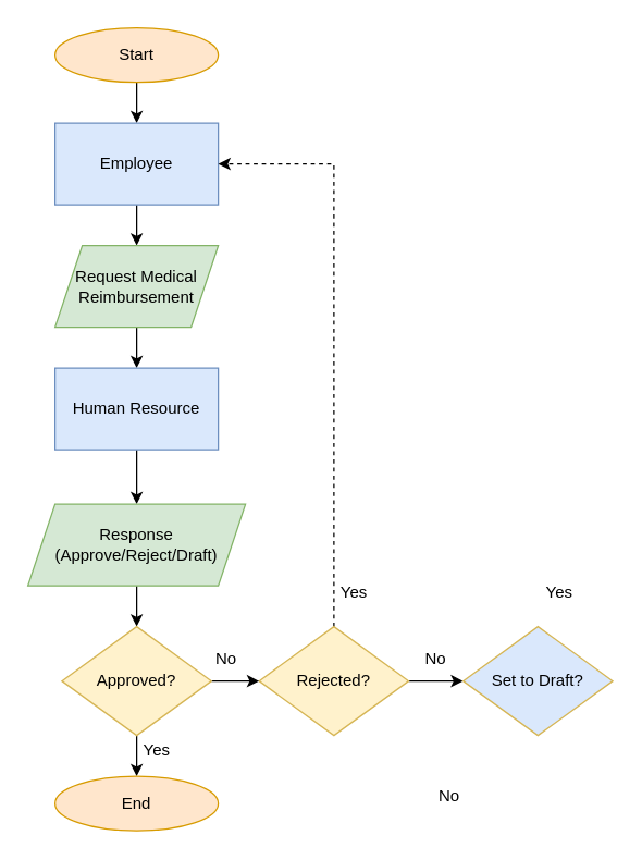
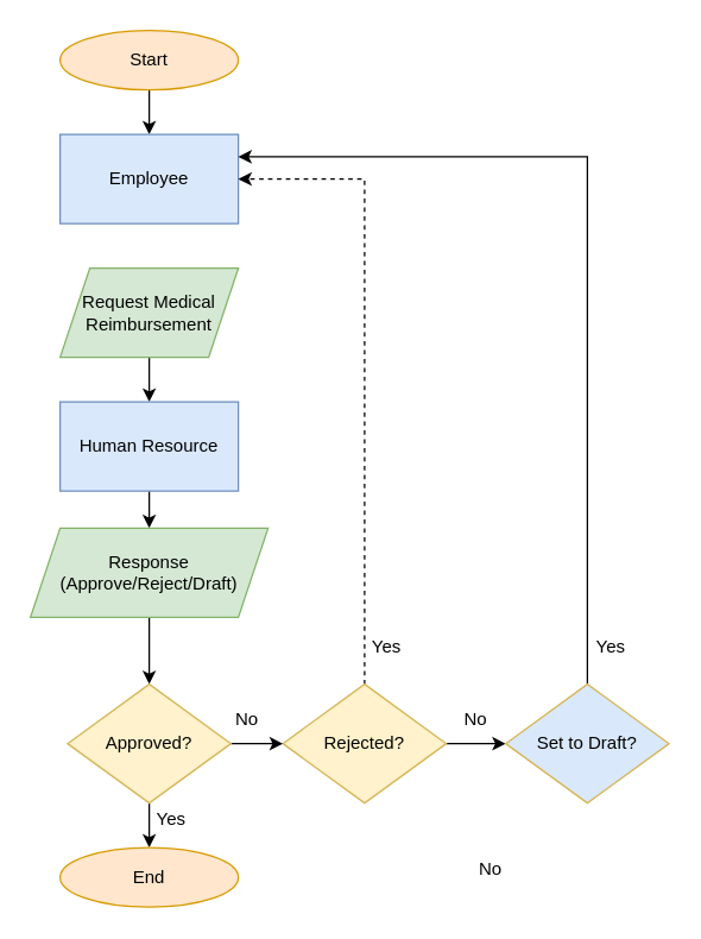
- <mxCell id="4" value="" style="edgeStyle=orthogonalEdgeStyle;rounded=0;orthogonalLoop=1;jettySize=auto;html=1;" edge="1" parent="1" source="5" target="7"><mxGeometry relative="1" as="geometry" /></mxCell>
+ <mxCell id="15" style="edgeStyle=orthogonalEdgeStyle;rounded=0;orthogonalLoop=1;jettySize=auto;html=1;entryX=1;entryY=0.25;entryDx=0;entryDy=0;" edge="1" parent="1" source="16" target="5"><mxGeometry relative="1" as="geometry"><Array as="points"><mxPoint x="395" y="105" /></Array></mxGeometry></mxCell>
- <mxCell id="11" value="Response (Approve/Reject/Draft)" style="shape=parallelogram;perimeter=parallelogramPerimeter;whiteSpace=wrap;html=1;fixedSize=1;fillColor=#d5e8d4;strokeColor=#82b366;" vertex="1" parent="1"><mxGeometry x="20" y="370" width="160" height="60" as="geometry" /></mxCell>
+ <mxCell id="11" value="Response (Approve/Reject/Draft)" style="shape=parallelogram;perimeter=parallelogramPerimeter;whiteSpace=wrap;html=1;fixedSize=1;fillColor=#d5e8d4;strokeColor=#82b366;" vertex="1" parent="1"><mxGeometry x="20" y="355" width="160" height="60" as="geometry" /></mxCell>
